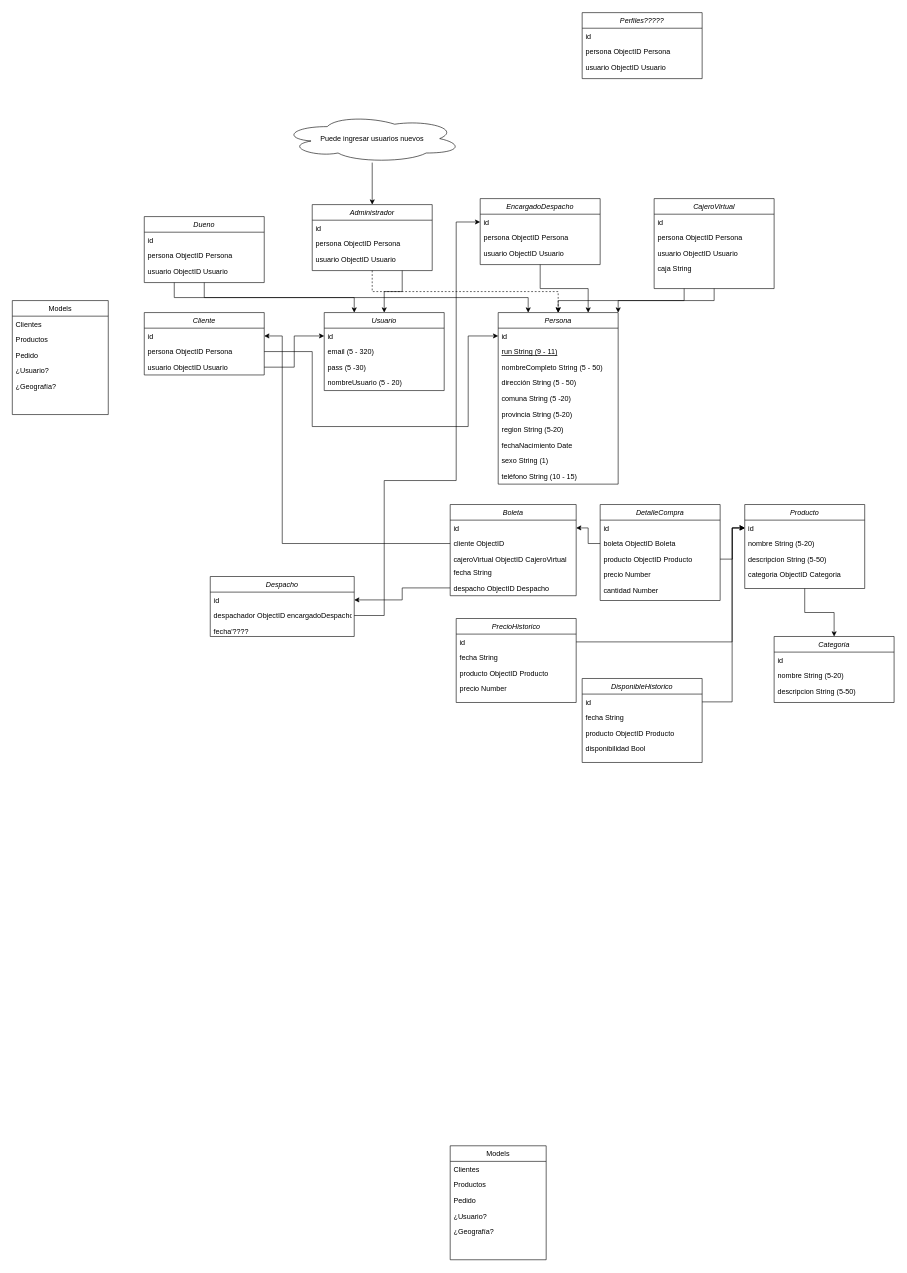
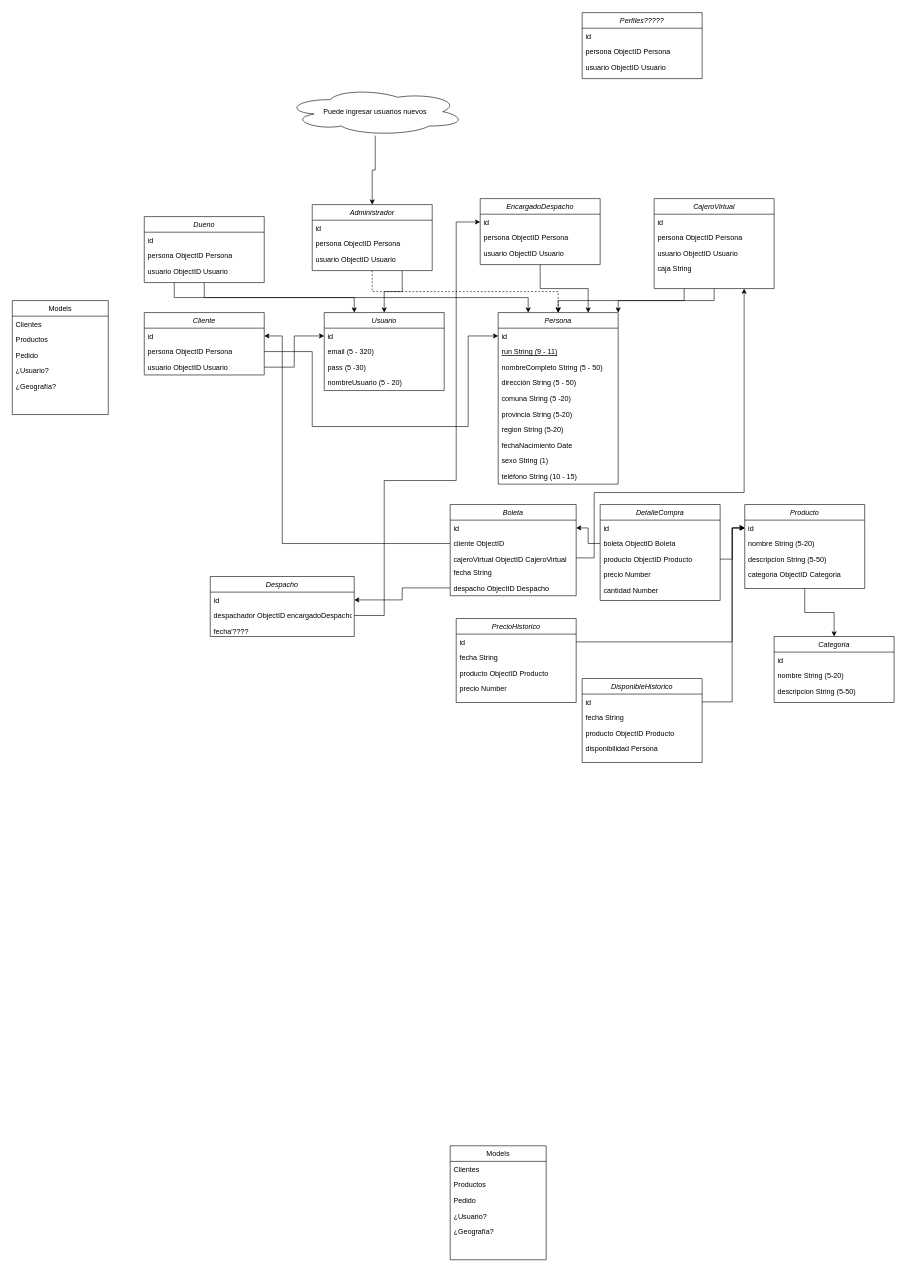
- <mxCell id="93" value="Puede ingresar usuarios nuevos" style="ellipse;shape=cloud;whiteSpace=wrap;html=1;" vertex="1" parent="1"><mxGeometry x="470" y="190" width="300" height="80" as="geometry" /></mxCell>
+ <mxCell id="93" value="Puede ingresar usuarios nuevos" style="ellipse;shape=cloud;whiteSpace=wrap;html=1;" vertex="1" parent="1"><mxGeometry x="475" y="145" width="300" height="80" as="geometry" /></mxCell>
+ <mxCell id="86" style="edgeStyle=orthogonalEdgeStyle;rounded=0;orthogonalLoop=1;jettySize=auto;html=1;exitX=1;exitY=0.5;exitDx=0;exitDy=0;entryX=0.75;entryY=1;entryDx=0;entryDy=0;" edge="1" parent="1" source="33" target="78"><mxGeometry relative="1" as="geometry"><Array as="points"><mxPoint x="990" y="929" /><mxPoint x="990" y="820" /><mxPoint x="1240" y="820" /></Array></mxGeometry></mxCell>
- <mxCell id="98" value="disponibilidad Bool" style="text;align=left;verticalAlign=top;spacingLeft=4;spacingRight=4;overflow=hidden;rotatable=0;points=[[0,0.5],[1,0.5]];portConstraint=eastwest;rounded=0;shadow=0;html=0;" vertex="1" parent="94"><mxGeometry y="104" width="200" height="26" as="geometry" /></mxCell>
+ <mxCell id="98" value="disponibilidad Persona" style="text;align=left;verticalAlign=top;spacingLeft=4;spacingRight=4;overflow=hidden;rotatable=0;points=[[0,0.5],[1,0.5]];portConstraint=eastwest;rounded=0;shadow=0;html=0;" vertex="1" parent="94"><mxGeometry y="104" width="200" height="26" as="geometry" /></mxCell>
